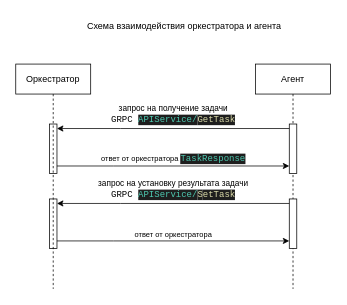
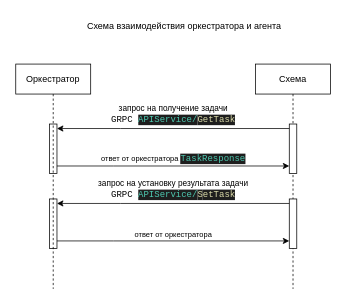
- <mxCell id="2" value="Агент" style="shape=umlLifeline;perimeter=lifelinePerimeter;whiteSpace=wrap;html=1;container=0;dropTarget=0;collapsible=0;recursiveResize=0;outlineConnect=0;portConstraint=eastwest;newEdgeStyle={&quot;edgeStyle&quot;:&quot;elbowEdgeStyle&quot;,&quot;elbow&quot;:&quot;vertical&quot;,&quot;curved&quot;:0,&quot;rounded&quot;:0};" parent="1" vertex="1"><mxGeometry x="340" y="85" width="100" height="300" as="geometry" /></mxCell>
+ <mxCell id="2" value="Схема" style="shape=umlLifeline;perimeter=lifelinePerimeter;whiteSpace=wrap;html=1;container=0;dropTarget=0;collapsible=0;recursiveResize=0;outlineConnect=0;portConstraint=eastwest;newEdgeStyle={&quot;edgeStyle&quot;:&quot;elbowEdgeStyle&quot;,&quot;elbow&quot;:&quot;vertical&quot;,&quot;curved&quot;:0,&quot;rounded&quot;:0};" parent="1" vertex="1"><mxGeometry x="340" y="85" width="100" height="300" as="geometry" /></mxCell>
